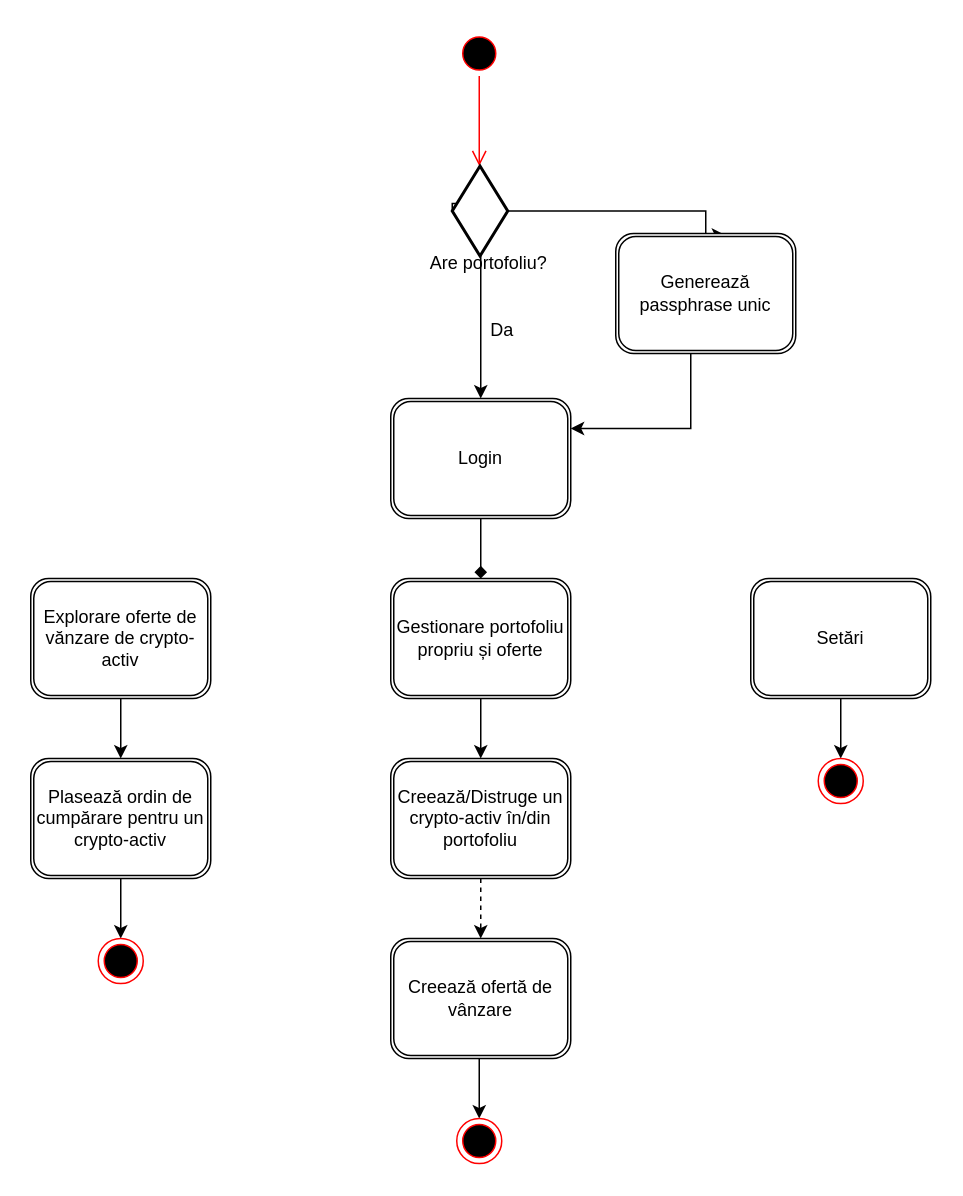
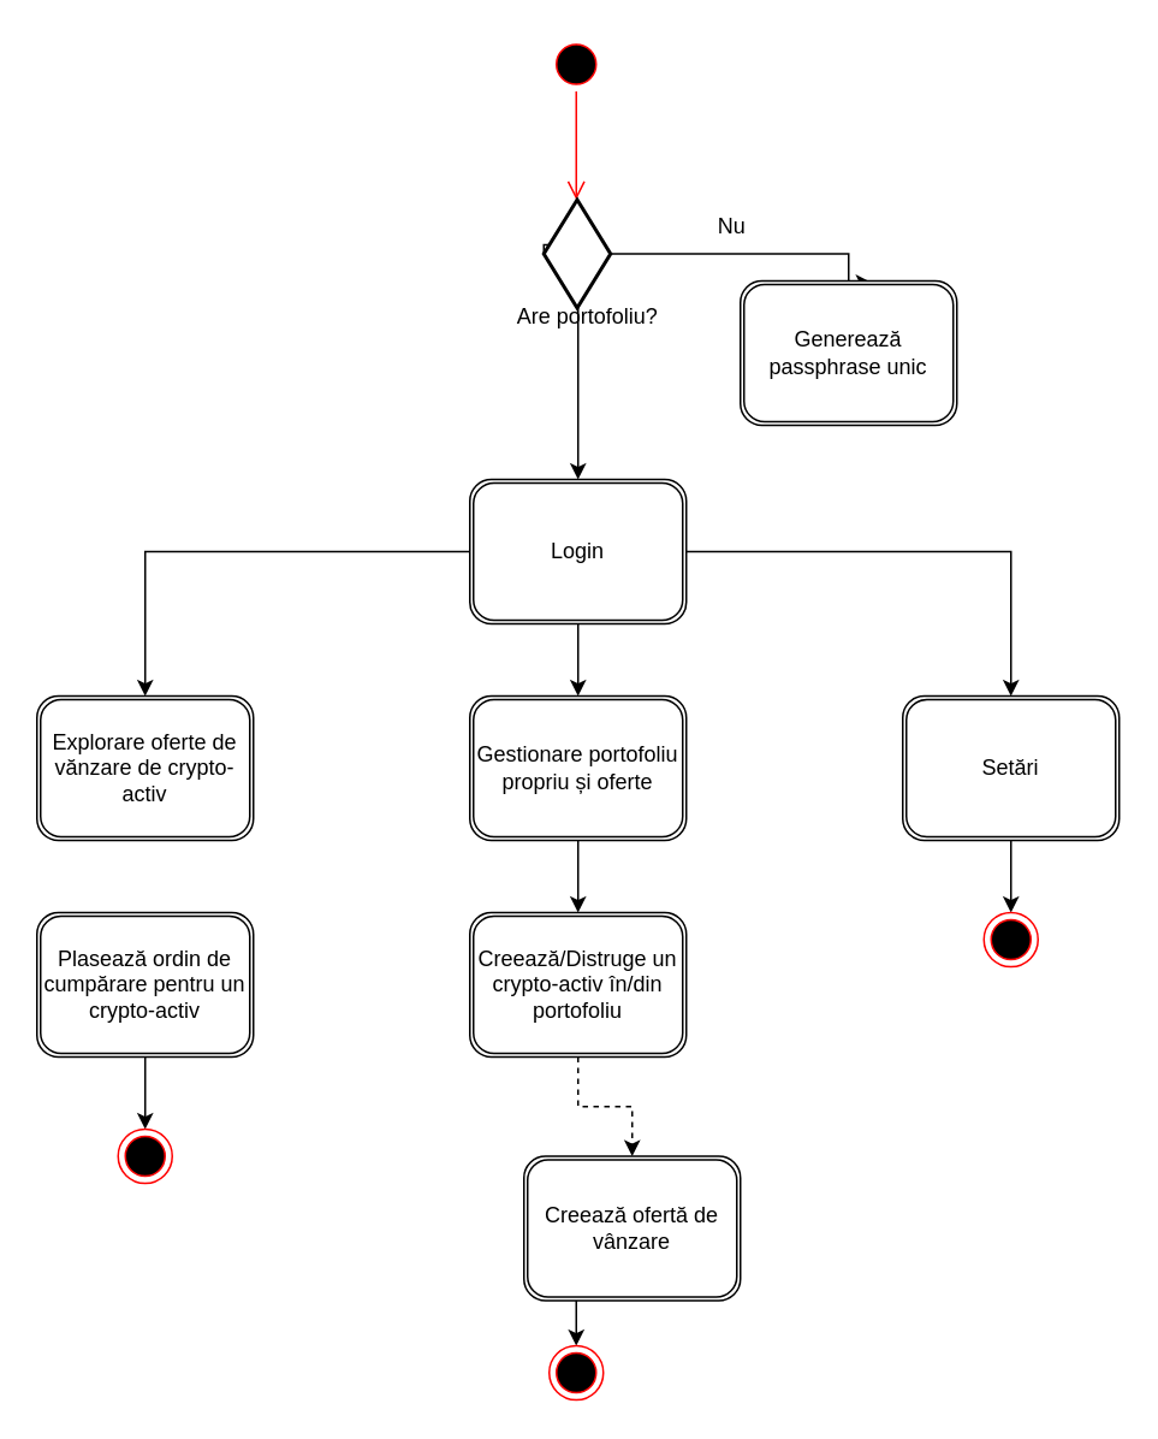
+ <mxCell id="17" value="Nu&lt;br&gt;" style="text;html=1;align=center;verticalAlign=middle;resizable=0;points=[];autosize=1;" vertex="1" parent="1"><mxGeometry x="390" y="115" width="30" height="20" as="geometry" /></mxCell>
- <mxCell id="16" value="Da" style="text;html=1;align=center;verticalAlign=middle;resizable=0;points=[];autosize=1;" vertex="1" parent="1"><mxGeometry x="319" y="210" width="30" height="20" as="geometry" /></mxCell>
- <mxCell id="14" style="edgeStyle=orthogonalEdgeStyle;rounded=0;orthogonalLoop=1;jettySize=auto;html=1;entryX=1;entryY=0.25;entryDx=0;entryDy=0;" edge="1" parent="1" source="15" target="13"><mxGeometry relative="1" as="geometry"><Array as="points"><mxPoint x="460" y="285" /></Array></mxGeometry></mxCell>
+ <mxCell id="10" style="edgeStyle=orthogonalEdgeStyle;rounded=0;orthogonalLoop=1;jettySize=auto;html=1;entryX=0.5;entryY=0;entryDx=0;entryDy=0;" edge="1" parent="1" source="13" target="3"><mxGeometry relative="1" as="geometry"><Array as="points"><mxPoint x="80" y="305" /></Array></mxGeometry></mxCell>
+ <mxCell id="11" style="edgeStyle=orthogonalEdgeStyle;rounded=0;orthogonalLoop=1;jettySize=auto;html=1;entryX=0.5;entryY=0;entryDx=0;entryDy=0;" edge="1" parent="1" source="13" target="21"><mxGeometry relative="1" as="geometry"><Array as="points"><mxPoint x="560" y="305" /></Array></mxGeometry></mxCell>
- <mxCell id="12" style="edgeStyle=orthogonalEdgeStyle;rounded=0;orthogonalLoop=1;jettySize=auto;html=1;endArrow=diamond;" edge="1" parent="1" source="13" target="19"><mxGeometry relative="1" as="geometry" /></mxCell>
+ <mxCell id="12" style="edgeStyle=orthogonalEdgeStyle;rounded=0;orthogonalLoop=1;jettySize=auto;html=1;" edge="1" parent="1" source="13" target="19"><mxGeometry relative="1" as="geometry" /></mxCell>
- <mxCell id="2" style="edgeStyle=orthogonalEdgeStyle;rounded=0;orthogonalLoop=1;jettySize=auto;html=1;entryX=0.5;entryY=0;entryDx=0;entryDy=0;" edge="1" parent="1" source="3" target="23"><mxGeometry relative="1" as="geometry" /></mxCell>
- <mxCell id="29" value="Creează ofertă de vânzare" style="shape=ext;double=1;rounded=1;whiteSpace=wrap;html=1;" vertex="1" parent="1"><mxGeometry x="260" y="625" width="120" height="80" as="geometry" /></mxCell>
+ <mxCell id="29" value="Creează ofertă de vânzare" style="shape=ext;double=1;rounded=1;whiteSpace=wrap;html=1;" vertex="1" parent="1"><mxGeometry x="290" y="640" width="120" height="80" as="geometry" /></mxCell>
